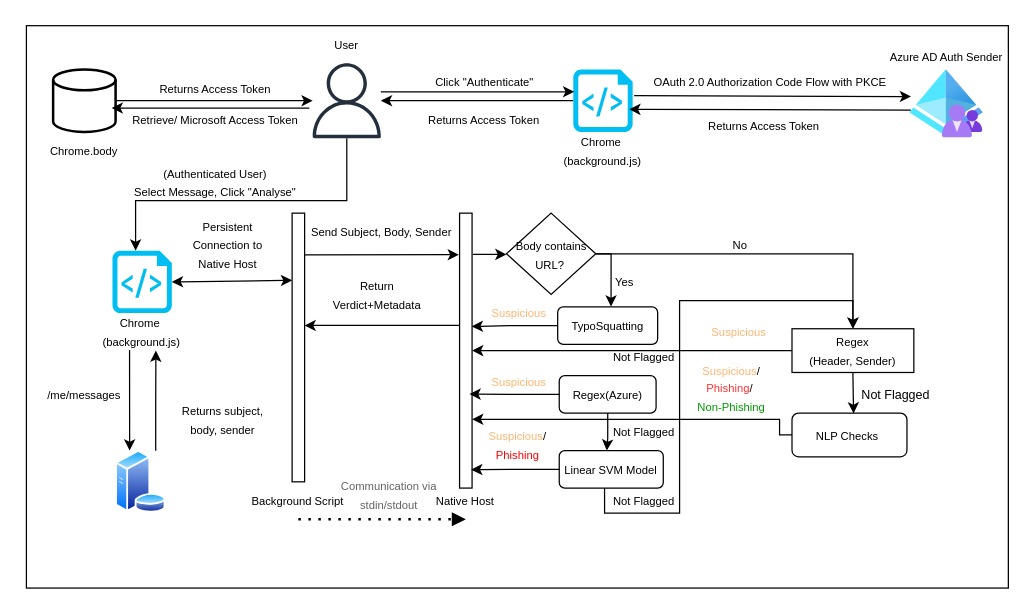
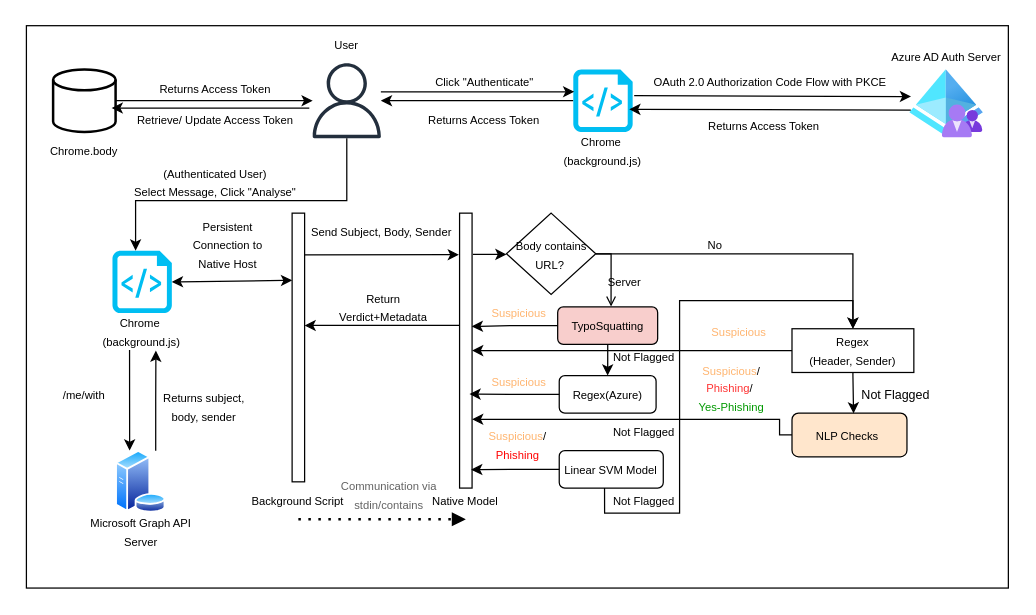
- <mxCell id="8" value="&lt;font style=&quot;font-size: 9px;&quot;&gt;Azure AD Auth Sender&lt;/font&gt;" style="text;html=1;align=center;verticalAlign=middle;whiteSpace=wrap;rounded=0;" parent="1" vertex="1"><mxGeometry x="707" y="30" width="100" height="30" as="geometry" /></mxCell>
+ <mxCell id="8" value="&lt;font style=&quot;font-size: 9px;&quot;&gt;Azure AD Auth Server&lt;/font&gt;" style="text;html=1;align=center;verticalAlign=middle;whiteSpace=wrap;rounded=0;" parent="1" vertex="1"><mxGeometry x="707" y="30" width="100" height="30" as="geometry" /></mxCell>
- <mxCell id="17" value="&lt;font style=&quot;font-size: 9px;&quot;&gt;Retrieve/ Microsoft Access Token&lt;/font&gt;" style="text;html=1;align=center;verticalAlign=middle;whiteSpace=wrap;rounded=0;" parent="1" vertex="1"><mxGeometry x="97" y="80" width="150" height="30" as="geometry" /></mxCell>
+ <mxCell id="17" value="&lt;font style=&quot;font-size: 9px;&quot;&gt;Retrieve/ Update Access Token&lt;/font&gt;" style="text;html=1;align=center;verticalAlign=middle;whiteSpace=wrap;rounded=0;" parent="1" vertex="1"><mxGeometry x="97" y="80" width="150" height="30" as="geometry" /></mxCell>
- <mxCell id="72" value="&lt;font style=&quot;font-size: 9px;&quot;&gt;No&lt;/font&gt;" style="text;html=1;align=center;verticalAlign=middle;whiteSpace=wrap;rounded=0;" parent="1" vertex="1"><mxGeometry x="550.25" y="180" width="84" height="30" as="geometry" /></mxCell>
+ <mxCell id="72" value="&lt;font style=&quot;font-size: 9px;&quot;&gt;No&lt;/font&gt;" style="text;html=1;align=center;verticalAlign=middle;whiteSpace=wrap;rounded=0;" parent="1" vertex="1"><mxGeometry x="530.25" y="180" width="84" height="30" as="geometry" /></mxCell>
- <mxCell id="67" value="&lt;font style=&quot;font-size: 9px;&quot;&gt;Yes&lt;/font&gt;" style="text;html=1;align=center;verticalAlign=middle;whiteSpace=wrap;rounded=0;" parent="1" vertex="1"><mxGeometry x="473" y="210" width="52.75" height="30" as="geometry" /></mxCell>
+ <mxCell id="67" value="&lt;font style=&quot;font-size: 9px;&quot;&gt;Server&lt;/font&gt;" style="text;html=1;align=center;verticalAlign=middle;whiteSpace=wrap;rounded=0;" parent="1" vertex="1"><mxGeometry x="473" y="210" width="52.75" height="30" as="geometry" /></mxCell>
- <mxCell id="49" style="edgeStyle=orthogonalEdgeStyle;rounded=0;orthogonalLoop=1;jettySize=auto;html=1;entryX=0.534;entryY=-0.008;entryDx=0;entryDy=0;exitX=1;exitY=0.5;exitDx=0;exitDy=0;entryPerimeter=0;" parent="1" source="51" target="53" edge="1"><mxGeometry relative="1" as="geometry"><mxPoint x="488" y="200" as="sourcePoint" /><Array as="points"><mxPoint x="488" y="203" /><mxPoint x="488" y="245" /></Array></mxGeometry></mxCell>
+ <mxCell id="49" style="edgeStyle=orthogonalEdgeStyle;rounded=0;orthogonalLoop=1;jettySize=auto;html=1;entryX=0.534;entryY=-0.008;entryDx=0;entryDy=0;exitX=1;exitY=0.5;exitDx=0;exitDy=0;entryPerimeter=0;endArrow=open;" parent="1" source="51" target="53" edge="1"><mxGeometry relative="1" as="geometry"><mxPoint x="488" y="200" as="sourcePoint" /><Array as="points"><mxPoint x="488" y="203" /><mxPoint x="488" y="245" /></Array></mxGeometry></mxCell>
- <mxCell id="48" value="&lt;font style=&quot;font-size: 9px;&quot;&gt;Return Verdict+Metadata&lt;/font&gt;" style="text;html=1;align=center;verticalAlign=middle;whiteSpace=wrap;rounded=0;" parent="1" vertex="1"><mxGeometry x="256.25" y="220" width="91" height="30" as="geometry" /></mxCell>
+ <mxCell id="48" value="&lt;font style=&quot;font-size: 9px;&quot;&gt;Return Verdict+Metadata&lt;/font&gt;" style="text;html=1;align=center;verticalAlign=middle;whiteSpace=wrap;rounded=0;" parent="1" vertex="1"><mxGeometry x="261.25" y="230" width="91" height="30" as="geometry" /></mxCell>
- <mxCell id="53" value="&lt;span style=&quot;font-size: 9px;&quot;&gt;TypoSquatting&lt;/span&gt;" style="rounded=1;whiteSpace=wrap;html=1;fontSize=12;glass=0;strokeWidth=1;shadow=0;" parent="1" vertex="1"><mxGeometry x="445.75" y="245" width="80" height="30" as="geometry" /></mxCell>
+ <mxCell id="53" value="&lt;span style=&quot;font-size: 9px;&quot;&gt;TypoSquatting&lt;/span&gt;" style="rounded=1;whiteSpace=wrap;html=1;fontSize=12;glass=0;strokeWidth=1;shadow=0;fillColor=#f8cecc;" parent="1" vertex="1"><mxGeometry x="445.75" y="245" width="80" height="30" as="geometry" /></mxCell>
+ <mxCell id="52" style="edgeStyle=orthogonalEdgeStyle;rounded=0;orthogonalLoop=1;jettySize=auto;html=1;entryX=0.5;entryY=0;entryDx=0;entryDy=0;" parent="1" source="53" target="54" edge="1"><mxGeometry relative="1" as="geometry" /></mxCell>
- <mxCell id="76" value="&lt;font style=&quot;font-size: 9px;&quot;&gt;&lt;font style=&quot;color: rgb(255, 181, 112);&quot;&gt;Suspicious&lt;/font&gt;/ &lt;font style=&quot;color: rgb(255, 51, 51);&quot;&gt;Phishing&lt;/font&gt;/&amp;nbsp;&lt;/font&gt;&lt;div&gt;&lt;font style=&quot;font-size: 9px; color: rgb(0, 153, 0);&quot;&gt;Non-Phishing&lt;/font&gt;&lt;/div&gt;" style="text;html=1;align=center;verticalAlign=middle;whiteSpace=wrap;rounded=0;" parent="1" vertex="1"><mxGeometry x="543.25" y="295" width="84" height="30" as="geometry" /></mxCell>
+ <mxCell id="76" value="&lt;font style=&quot;font-size: 9px;&quot;&gt;&lt;font style=&quot;color: rgb(255, 181, 112);&quot;&gt;Suspicious&lt;/font&gt;/ &lt;font style=&quot;color: rgb(255, 51, 51);&quot;&gt;Phishing&lt;/font&gt;/&amp;nbsp;&lt;/font&gt;&lt;div&gt;&lt;font style=&quot;font-size: 9px; color: rgb(0, 153, 0);&quot;&gt;Yes-Phishing&lt;/font&gt;&lt;/div&gt;" style="text;html=1;align=center;verticalAlign=middle;whiteSpace=wrap;rounded=0;" parent="1" vertex="1"><mxGeometry x="543.25" y="295" width="84" height="30" as="geometry" /></mxCell>
- <mxCell id="41" value="&lt;font style=&quot;font-size: 9px;&quot;&gt;/me/messages&lt;/font&gt;" style="text;html=1;align=center;verticalAlign=middle;whiteSpace=wrap;rounded=0;" parent="1" vertex="1"><mxGeometry x="27" y="300" width="80" height="30" as="geometry" /></mxCell>
+ <mxCell id="41" value="&lt;font style=&quot;font-size: 9px;&quot;&gt;/me/with&lt;/font&gt;" style="text;html=1;align=center;verticalAlign=middle;whiteSpace=wrap;rounded=0;" parent="1" vertex="1"><mxGeometry x="27" y="300" width="80" height="30" as="geometry" /></mxCell>
- <mxCell id="32" value="&lt;font style=&quot;font-size: 9px;&quot;&gt;Returns subject, body, sender&lt;/font&gt;" style="text;html=1;align=center;verticalAlign=middle;whiteSpace=wrap;rounded=0;" parent="1" vertex="1"><mxGeometry x="138.25" y="320" width="80" height="30" as="geometry" /></mxCell>
+ <mxCell id="32" value="&lt;font style=&quot;font-size: 9px;&quot;&gt;Returns subject, body, sender&lt;/font&gt;" style="text;html=1;align=center;verticalAlign=middle;whiteSpace=wrap;rounded=0;" parent="1" vertex="1"><mxGeometry x="123.25" y="310" width="80" height="30" as="geometry" /></mxCell>
- <mxCell id="61" style="edgeStyle=orthogonalEdgeStyle;rounded=0;orthogonalLoop=1;jettySize=auto;html=1;entryX=0.457;entryY=0;entryDx=0;entryDy=0;entryPerimeter=0;" parent="1" source="54" target="56" edge="1"><mxGeometry relative="1" as="geometry" /></mxCell>
- <mxCell id="60" value="&lt;font style=&quot;font-size: 9px;&quot;&gt;NLP Checks&amp;nbsp;&lt;/font&gt;" style="rounded=1;whiteSpace=wrap;html=1;fontSize=12;glass=0;strokeWidth=1;shadow=0;" parent="1" vertex="1"><mxGeometry x="633.25" y="330" width="92" height="35" as="geometry" /></mxCell>
+ <mxCell id="60" value="&lt;font style=&quot;font-size: 9px;&quot;&gt;NLP Checks&amp;nbsp;&lt;/font&gt;" style="rounded=1;whiteSpace=wrap;html=1;fontSize=12;glass=0;strokeWidth=1;shadow=0;fillColor=#ffe6cc;" parent="1" vertex="1"><mxGeometry x="633.25" y="330" width="92" height="35" as="geometry" /></mxCell>
- <mxCell id="47" value="&lt;font style=&quot;font-size: 9px; color: rgb(99, 99, 99);&quot;&gt;Communication via stdin/stdout&lt;/font&gt;" style="text;html=1;align=center;verticalAlign=middle;whiteSpace=wrap;rounded=0;" parent="1" vertex="1"><mxGeometry x="265.8" y="380" width="90" height="30" as="geometry" /></mxCell>
+ <mxCell id="47" value="&lt;font style=&quot;font-size: 9px; color: rgb(99, 99, 99);&quot;&gt;Communication via stdin/contains&lt;/font&gt;" style="text;html=1;align=center;verticalAlign=middle;whiteSpace=wrap;rounded=0;" parent="1" vertex="1"><mxGeometry x="265.8" y="380" width="90" height="30" as="geometry" /></mxCell>
- <mxCell id="43" value="&lt;font style=&quot;font-size: 9px;&quot;&gt;Native Host&lt;/font&gt;" style="text;html=1;align=center;verticalAlign=middle;whiteSpace=wrap;rounded=0;" parent="1" vertex="1"><mxGeometry x="332.25" y="385" width="80" height="30" as="geometry" /></mxCell>
+ <mxCell id="43" value="&lt;font style=&quot;font-size: 9px;&quot;&gt;Native Model&lt;/font&gt;" style="text;html=1;align=center;verticalAlign=middle;whiteSpace=wrap;rounded=0;" parent="1" vertex="1"><mxGeometry x="332.25" y="385" width="80" height="30" as="geometry" /></mxCell>
+ <mxCell id="31" value="&lt;font style=&quot;font-size: 9px;&quot;&gt;Microsoft Graph API Server&lt;/font&gt;" style="text;html=1;align=center;verticalAlign=middle;whiteSpace=wrap;rounded=0;" parent="29" vertex="1"><mxGeometry y="50" width="108.5" height="30" as="geometry" /></mxCell>
